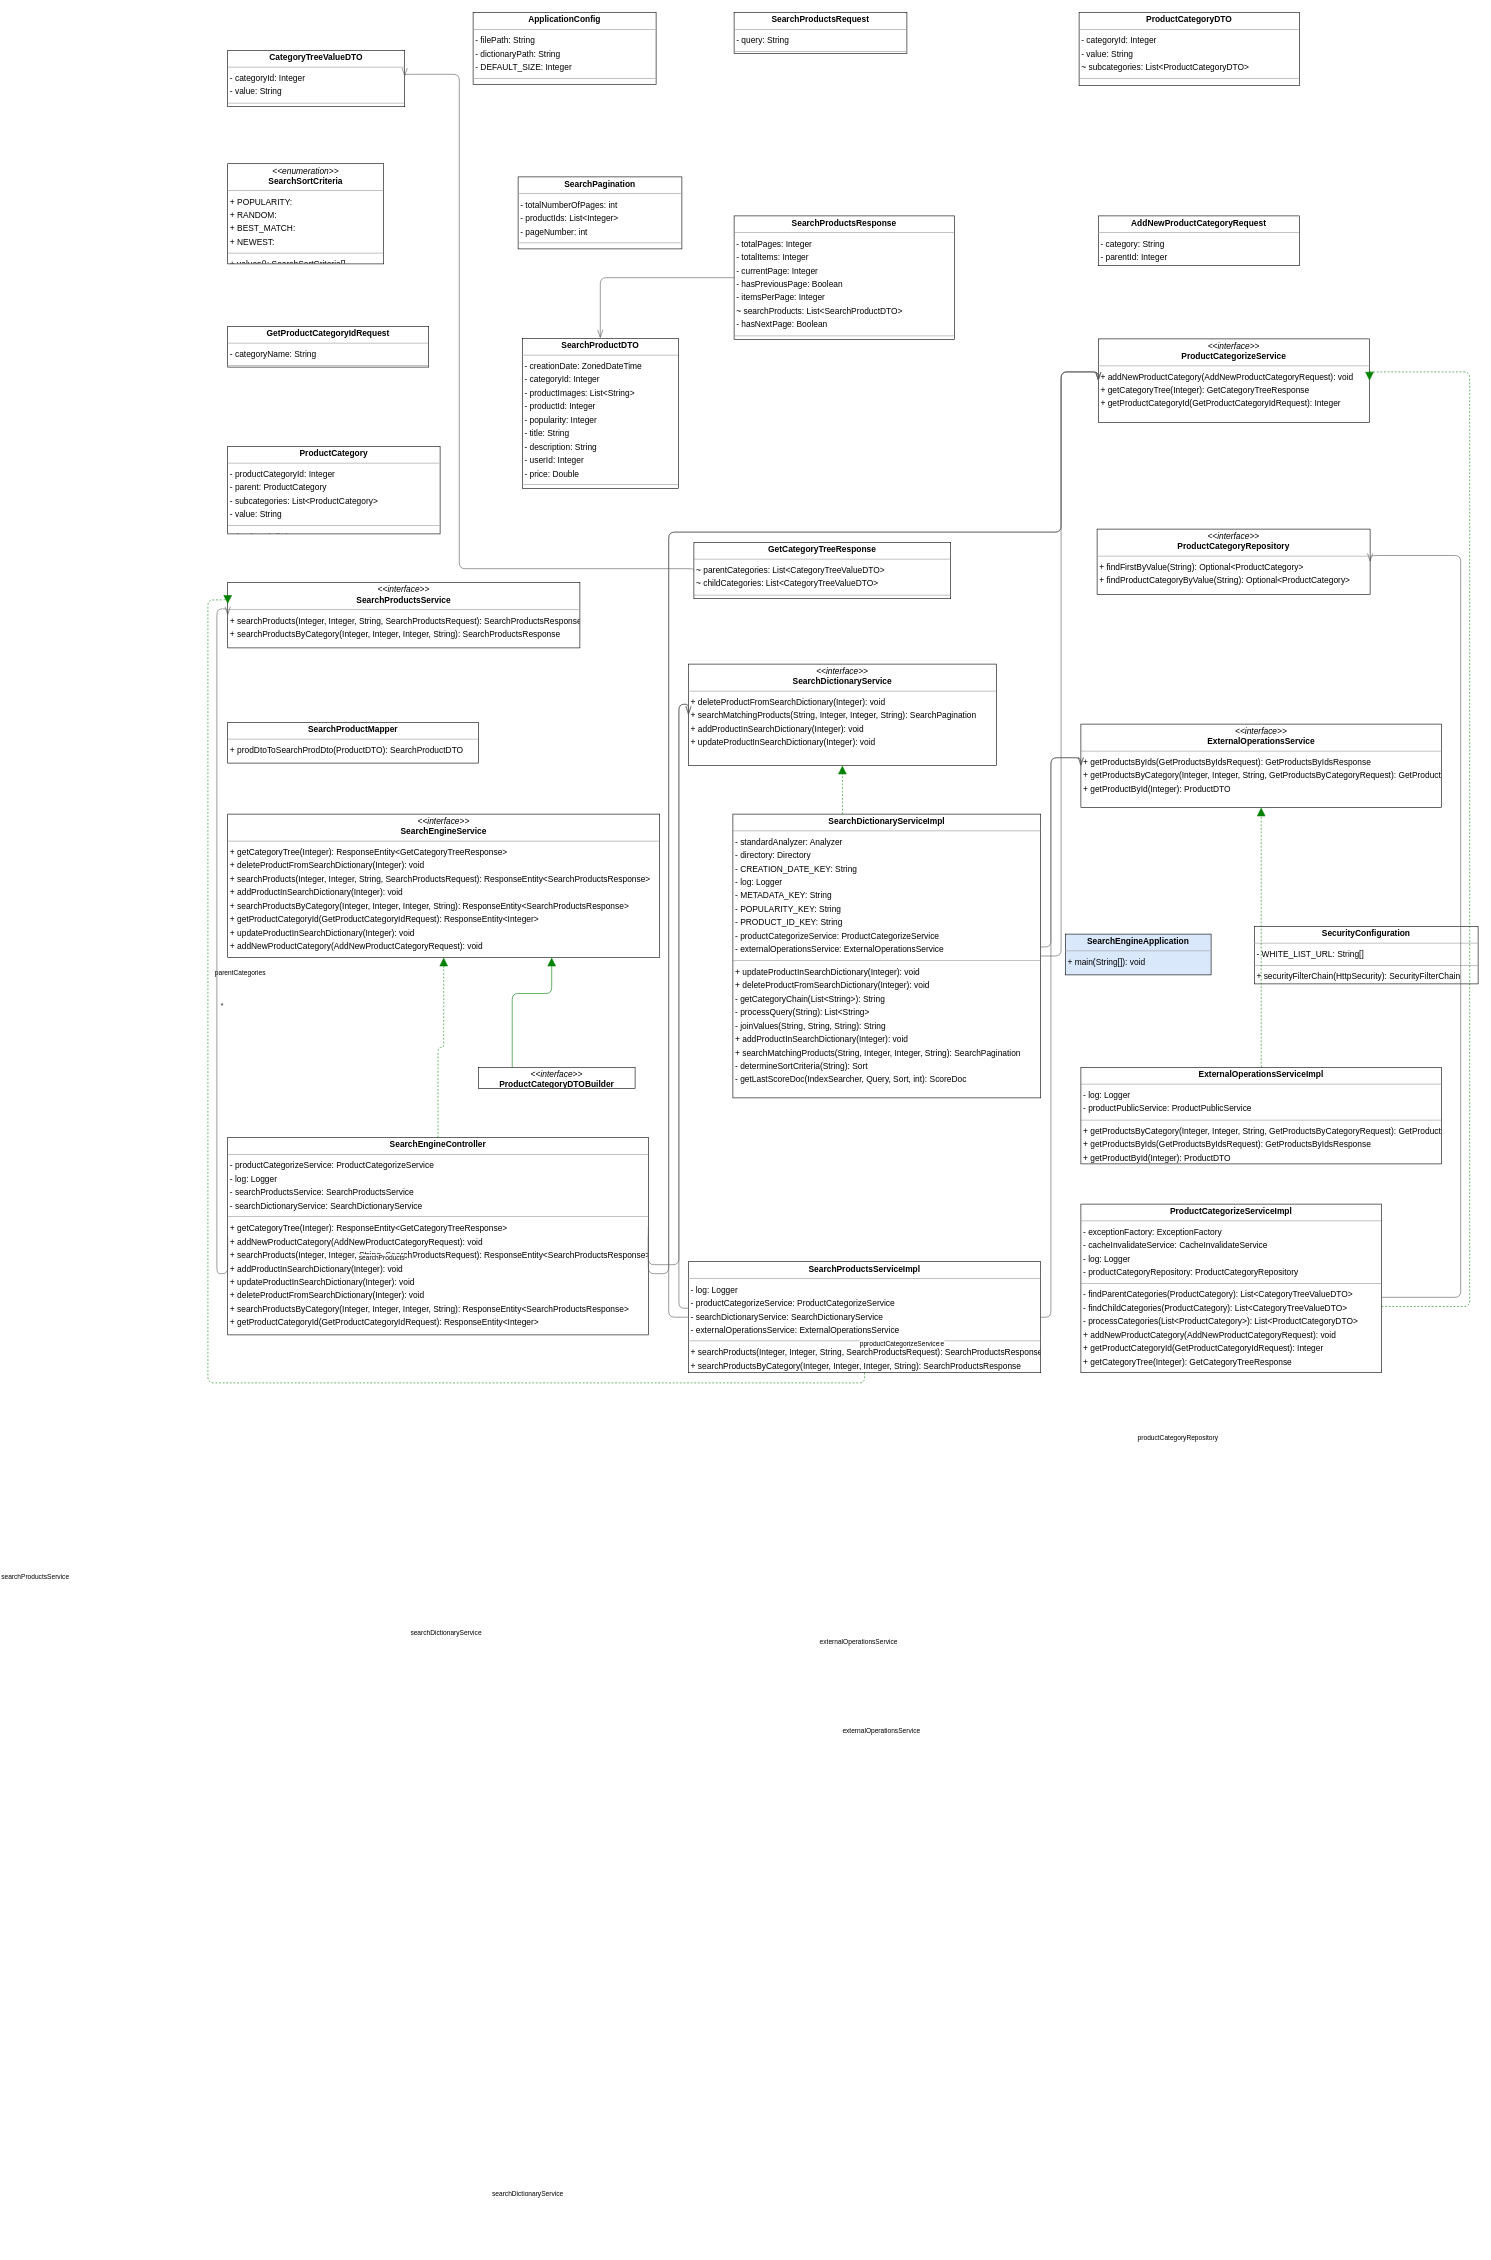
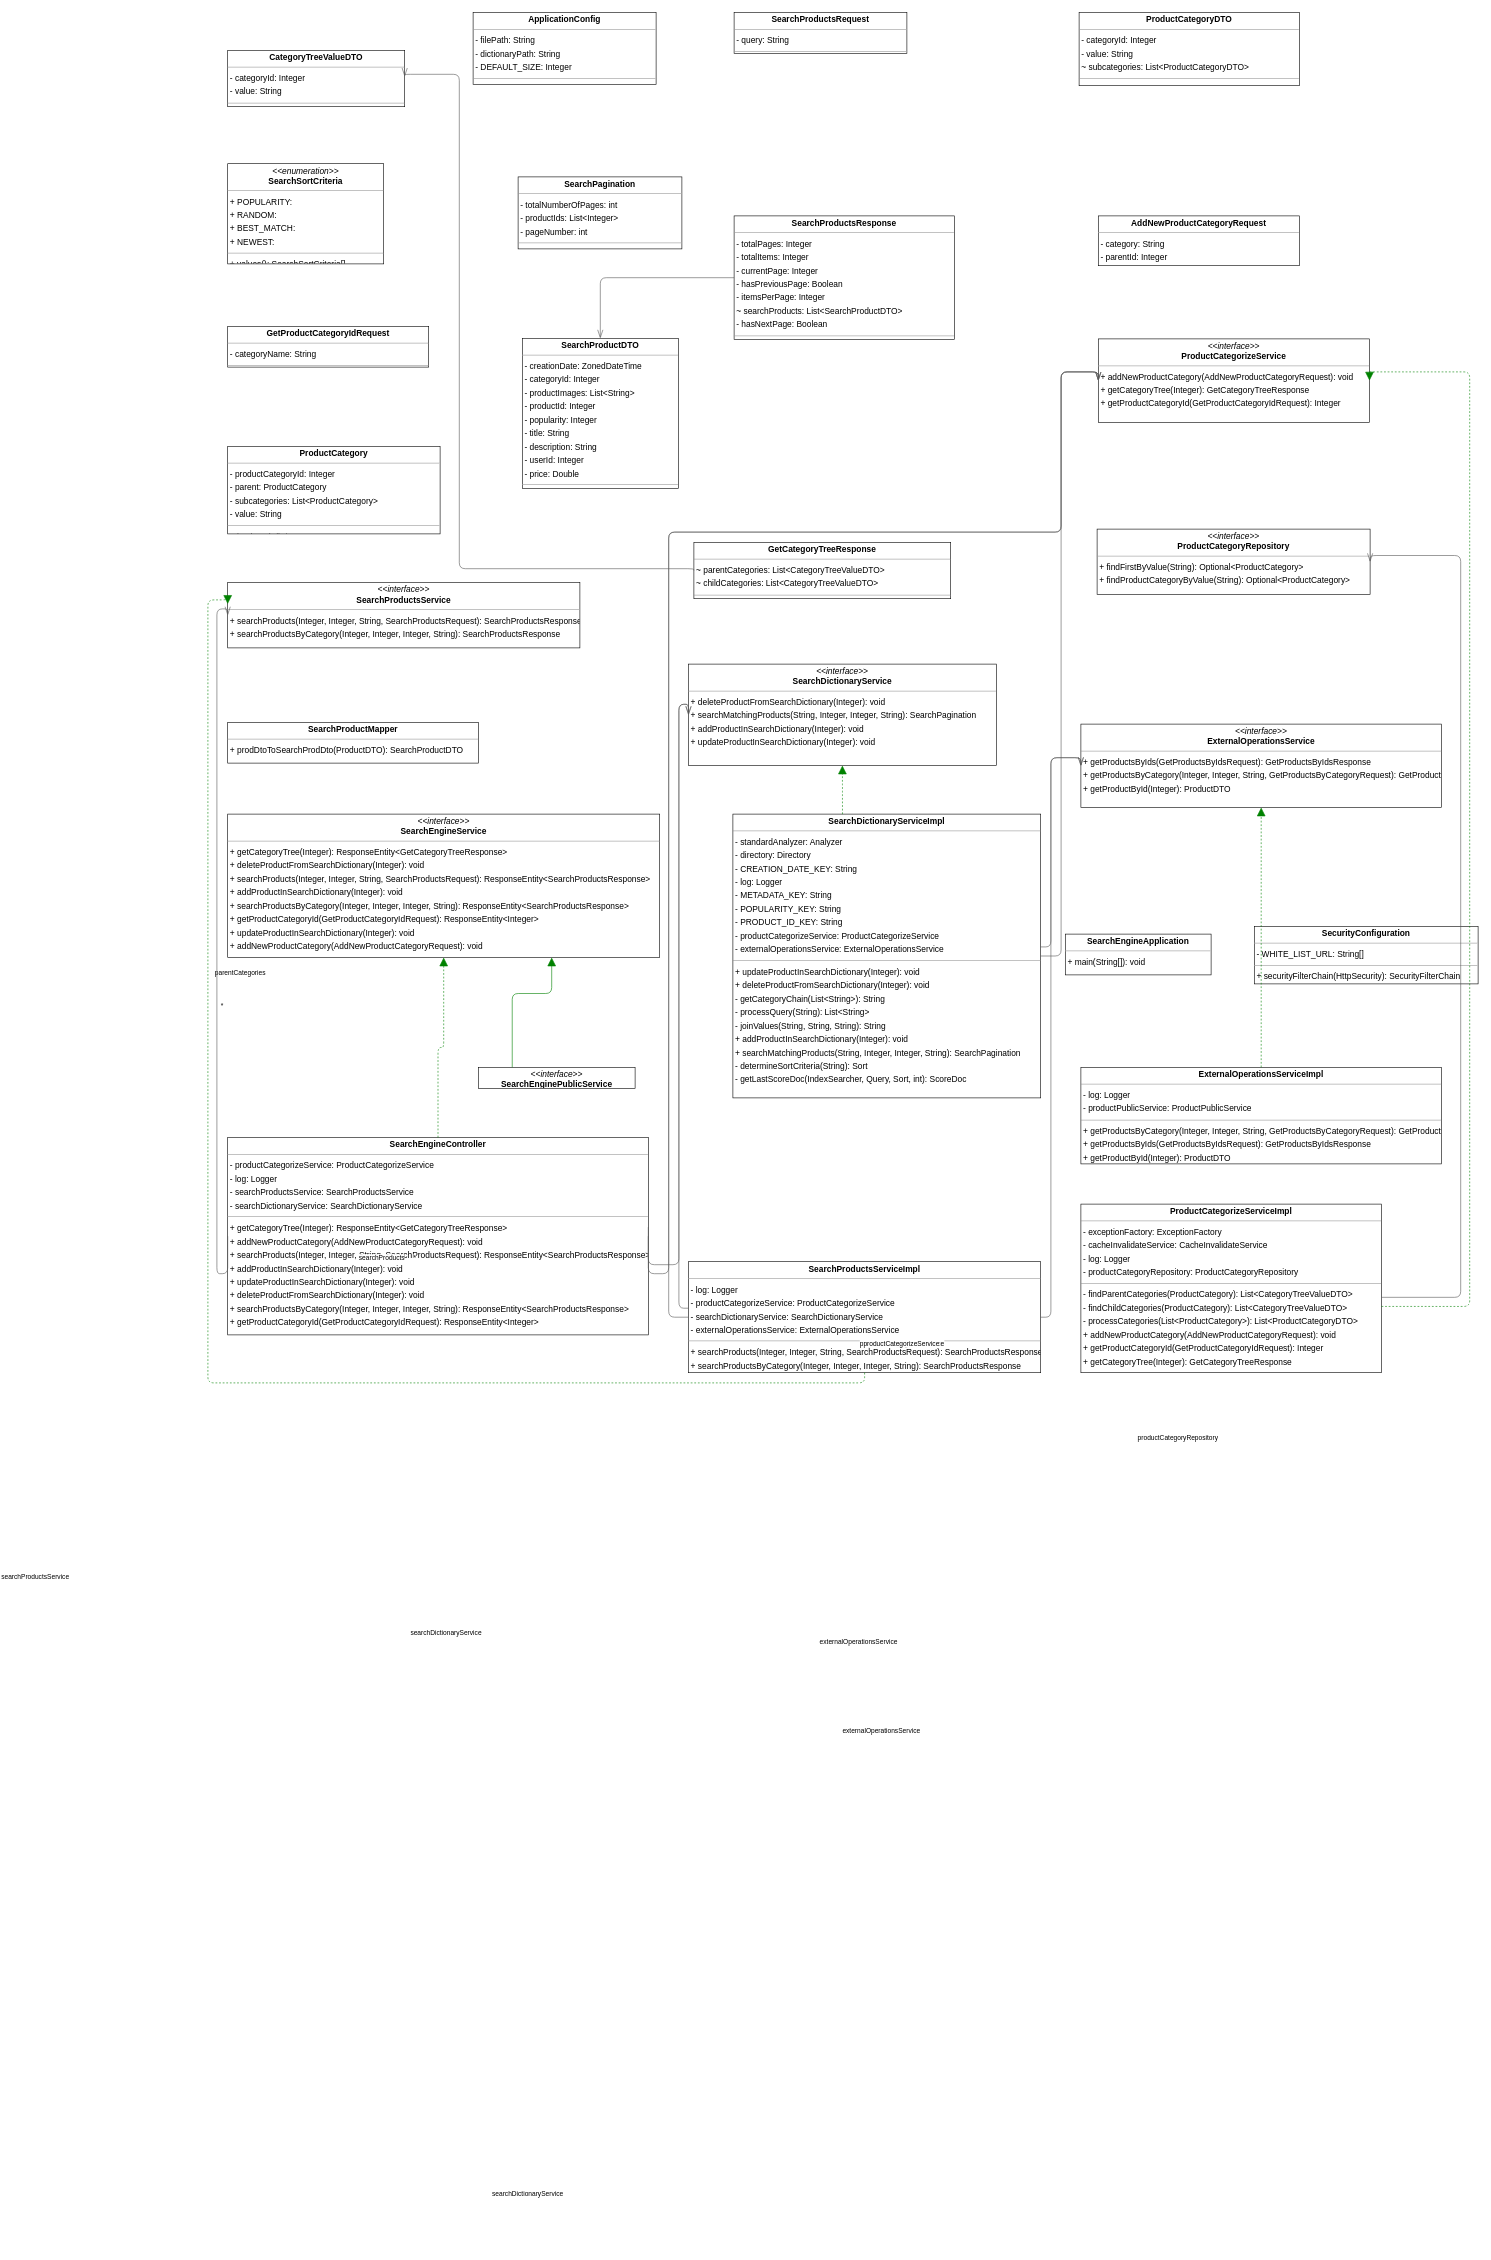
- <mxCell id="16" value="&lt;p style=&quot;margin:0px;margin-top:4px;text-align:center;&quot;&gt;&lt;b&gt;SearchEngineApplication&lt;/b&gt;&lt;/p&gt;&lt;hr size=&quot;1&quot;/&gt;&lt;p style=&quot;margin:0 0 0 4px;line-height:1.6;&quot;&gt;+ main(String[]): void&lt;/p&gt;" style="verticalAlign=top;align=left;overflow=fill;fontSize=14;fontFamily=Helvetica;html=1;rounded=0;shadow=0;comic=0;labelBackgroundColor=none;strokeWidth=1;fillColor=#dae8fc;" parent="1" vertex="1"><mxGeometry x="1449" y="1556" width="243" height="68" as="geometry" /></mxCell>
+ <mxCell id="16" value="&lt;p style=&quot;margin:0px;margin-top:4px;text-align:center;&quot;&gt;&lt;b&gt;SearchEngineApplication&lt;/b&gt;&lt;/p&gt;&lt;hr size=&quot;1&quot;/&gt;&lt;p style=&quot;margin:0 0 0 4px;line-height:1.6;&quot;&gt;+ main(String[]): void&lt;/p&gt;" style="verticalAlign=top;align=left;overflow=fill;fontSize=14;fontFamily=Helvetica;html=1;rounded=0;shadow=0;comic=0;labelBackgroundColor=none;strokeWidth=1;" parent="1" vertex="1"><mxGeometry x="1449" y="1556" width="243" height="68" as="geometry" /></mxCell>
- <mxCell id="18" value="&lt;p style=&quot;margin:0px;margin-top:4px;text-align:center;&quot;&gt;&lt;i&gt;&amp;lt;&amp;lt;interface&amp;gt;&amp;gt;&lt;/i&gt;&lt;br/&gt;&lt;b&gt;ProductCategoryDTOBuilder&lt;/b&gt;&lt;/p&gt;&lt;hr size=&quot;1&quot;/&gt;" style="verticalAlign=top;align=left;overflow=fill;fontSize=14;fontFamily=Helvetica;html=1;rounded=0;shadow=0;comic=0;labelBackgroundColor=none;strokeWidth=1;" parent="1" vertex="1"><mxGeometry x="471" y="1778" width="261" height="35" as="geometry" /></mxCell>
+ <mxCell id="18" value="&lt;p style=&quot;margin:0px;margin-top:4px;text-align:center;&quot;&gt;&lt;i&gt;&amp;lt;&amp;lt;interface&amp;gt;&amp;gt;&lt;/i&gt;&lt;br/&gt;&lt;b&gt;SearchEnginePublicService&lt;/b&gt;&lt;/p&gt;&lt;hr size=&quot;1&quot;/&gt;" style="verticalAlign=top;align=left;overflow=fill;fontSize=14;fontFamily=Helvetica;html=1;rounded=0;shadow=0;comic=0;labelBackgroundColor=none;strokeWidth=1;" parent="1" vertex="1"><mxGeometry x="471" y="1778" width="261" height="35" as="geometry" /></mxCell>
